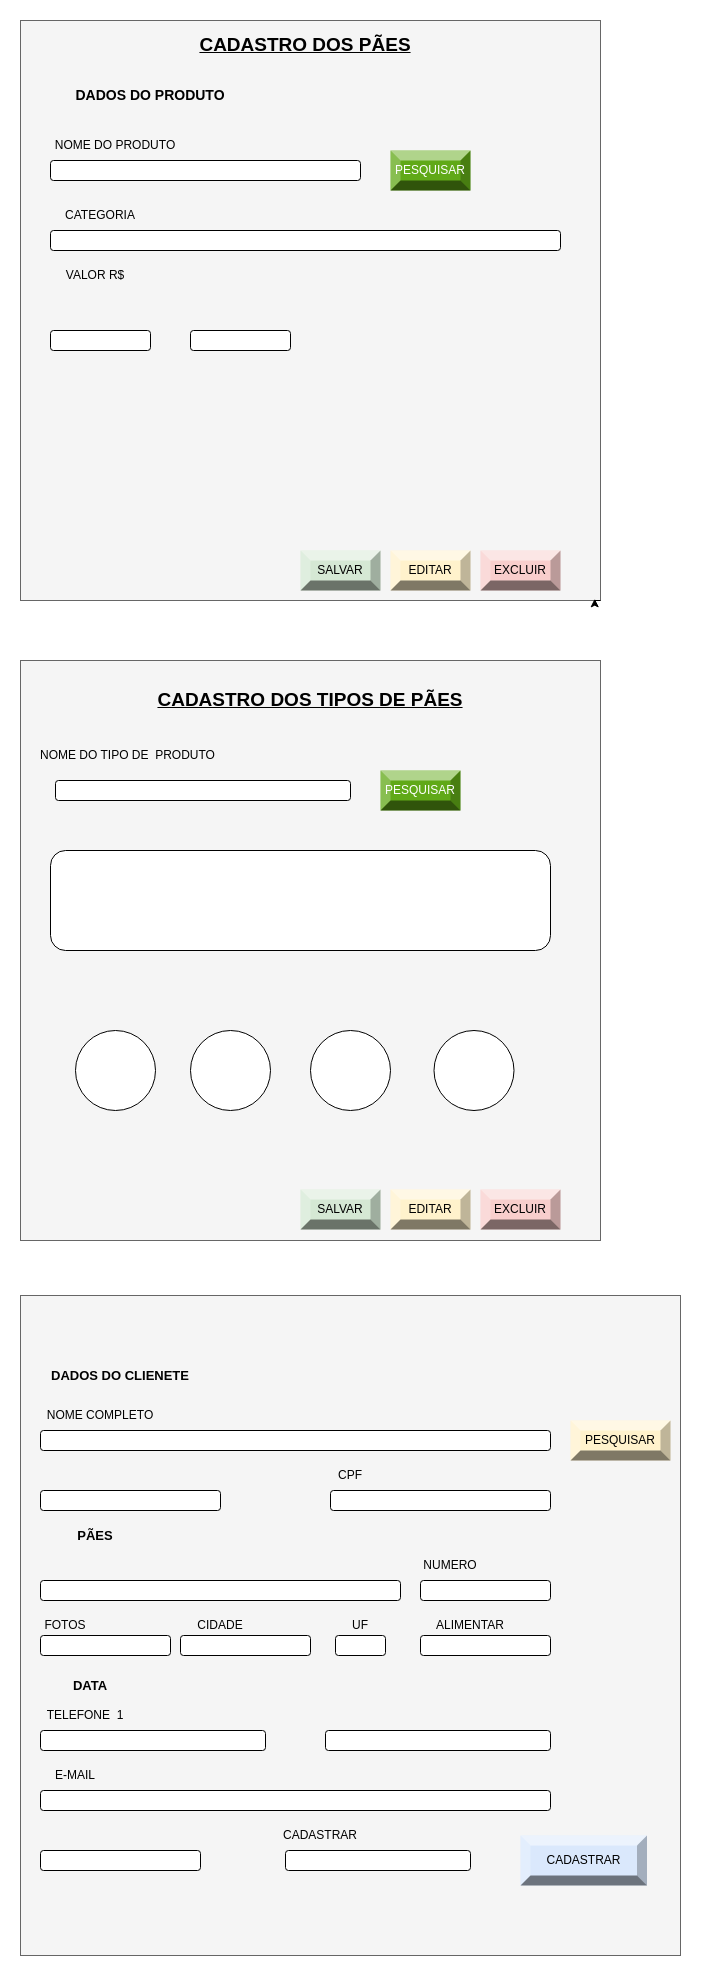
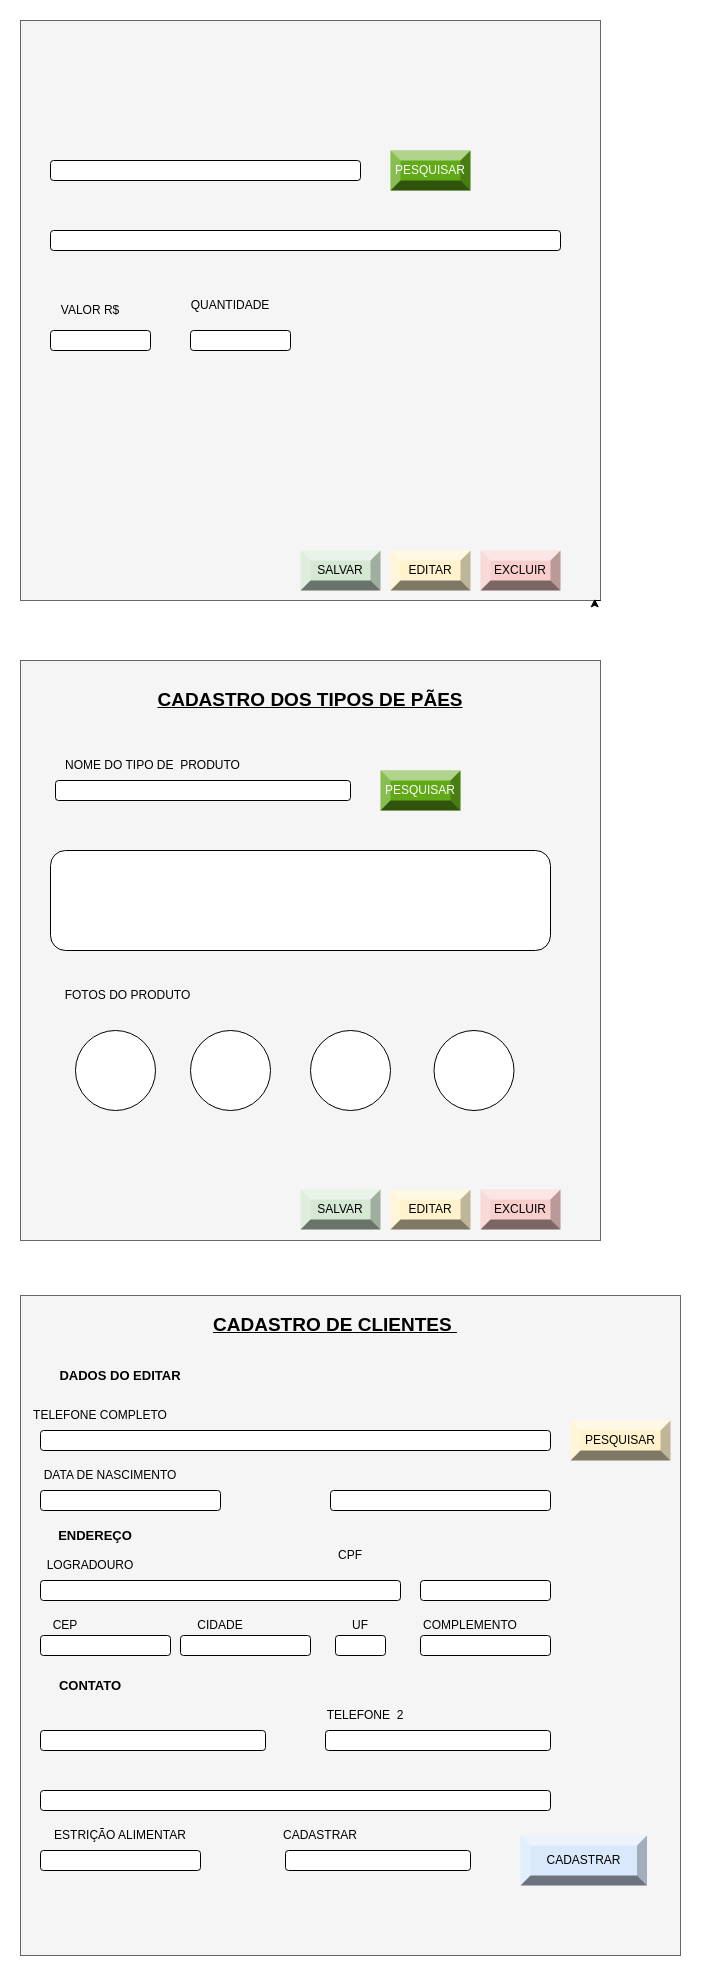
- <mxCell id="3" value="CADASTRO DOS PÃES" style="text;html=1;strokeColor=none;fillColor=none;align=center;verticalAlign=middle;whiteSpace=wrap;rounded=0;fontStyle=5;fontSize=19;" parent="1" vertex="1"><mxGeometry x="170" y="30" width="270" height="30" as="geometry" /></mxCell>
- <mxCell id="4" value="DADOS DO PRODUTO" style="text;html=1;strokeColor=none;fillColor=none;align=center;verticalAlign=middle;whiteSpace=wrap;rounded=0;fontStyle=1;fontSize=14;" parent="1" vertex="1"><mxGeometry x="70" y="80" width="160" height="30" as="geometry" /></mxCell>
- <mxCell id="5" value="NOME DO PRODUTO" style="text;html=1;strokeColor=none;fillColor=none;align=center;verticalAlign=middle;whiteSpace=wrap;rounded=0;" parent="1" vertex="1"><mxGeometry x="50" y="130" width="130" height="30" as="geometry" /></mxCell>
- <mxCell id="7" value="CATEGORIA" style="text;html=1;strokeColor=none;fillColor=none;align=center;verticalAlign=middle;whiteSpace=wrap;rounded=0;" parent="1" vertex="1"><mxGeometry x="50" y="200" width="100" height="30" as="geometry" /></mxCell>
- <mxCell id="10" value="VALOR R$" style="text;html=1;strokeColor=none;fillColor=none;align=center;verticalAlign=middle;whiteSpace=wrap;rounded=0;" parent="1" vertex="1"><mxGeometry x="60" y="260" width="70" height="30" as="geometry" /></mxCell>
+ <mxCell id="10" value="VALOR R$" style="text;html=1;strokeColor=none;fillColor=none;align=center;verticalAlign=middle;whiteSpace=wrap;rounded=0;" parent="1" vertex="1"><mxGeometry x="55" y="295" width="70" height="30" as="geometry" /></mxCell>
+ <mxCell id="12" value="QUANTIDADE" style="text;html=1;strokeColor=none;fillColor=none;align=center;verticalAlign=middle;whiteSpace=wrap;rounded=0;" parent="1" vertex="1"><mxGeometry x="200" y="290" width="60" height="30" as="geometry" /></mxCell>
- <mxCell id="20" value="NOME DO TIPO DE&amp;nbsp; PRODUTO" style="text;html=1;strokeColor=none;fillColor=none;align=center;verticalAlign=middle;whiteSpace=wrap;rounded=0;" parent="1" vertex="1"><mxGeometry x="30" y="740" width="195" height="30" as="geometry" /></mxCell>
+ <mxCell id="20" value="NOME DO TIPO DE&amp;nbsp; PRODUTO" style="text;html=1;strokeColor=none;fillColor=none;align=center;verticalAlign=middle;whiteSpace=wrap;rounded=0;" parent="1" vertex="1"><mxGeometry x="55" y="750" width="195" height="30" as="geometry" /></mxCell>
+ <mxCell id="23" value="FOTOS DO PRODUTO" style="text;html=1;strokeColor=none;fillColor=none;align=center;verticalAlign=middle;whiteSpace=wrap;rounded=0;" parent="1" vertex="1"><mxGeometry x="55" y="980" width="145" height="30" as="geometry" /></mxCell>
+ <mxCell id="33" value="CADASTRO DE CLIENTES&amp;nbsp;" style="text;html=1;strokeColor=none;fillColor=none;align=center;verticalAlign=middle;whiteSpace=wrap;rounded=0;fontStyle=5;fontSize=19;" vertex="1" parent="1"><mxGeometry x="200" y="1310" width="270" height="30" as="geometry" /></mxCell>
- <mxCell id="34" value="DADOS DO CLIENETE" style="text;html=1;strokeColor=none;fillColor=none;align=center;verticalAlign=middle;whiteSpace=wrap;rounded=0;fontSize=13;fontStyle=1" vertex="1" parent="1"><mxGeometry x="50" y="1360" width="140" height="30" as="geometry" /></mxCell>
+ <mxCell id="34" value="DADOS DO EDITAR" style="text;html=1;strokeColor=none;fillColor=none;align=center;verticalAlign=middle;whiteSpace=wrap;rounded=0;fontSize=13;fontStyle=1" vertex="1" parent="1"><mxGeometry x="50" y="1360" width="140" height="30" as="geometry" /></mxCell>
- <mxCell id="35" value="NOME COMPLETO" style="text;html=1;strokeColor=none;fillColor=none;align=center;verticalAlign=middle;whiteSpace=wrap;rounded=0;" vertex="1" parent="1"><mxGeometry x="30" y="1400" width="140" height="30" as="geometry" /></mxCell>
+ <mxCell id="35" value="TELEFONE COMPLETO" style="text;html=1;strokeColor=none;fillColor=none;align=center;verticalAlign=middle;whiteSpace=wrap;rounded=0;" vertex="1" parent="1"><mxGeometry x="30" y="1400" width="140" height="30" as="geometry" /></mxCell>
+ <mxCell id="37" value="DATA DE NASCIMENTO" style="text;html=1;strokeColor=none;fillColor=none;align=center;verticalAlign=middle;whiteSpace=wrap;rounded=0;" vertex="1" parent="1"><mxGeometry x="40" y="1460" width="140" height="30" as="geometry" /></mxCell>
- <mxCell id="39" value="CPF" style="text;html=1;strokeColor=none;fillColor=none;align=center;verticalAlign=middle;whiteSpace=wrap;rounded=0;" vertex="1" parent="1"><mxGeometry x="320" y="1460" width="60" height="30" as="geometry" /></mxCell>
+ <mxCell id="39" value="CPF" style="text;html=1;strokeColor=none;fillColor=none;align=center;verticalAlign=middle;whiteSpace=wrap;rounded=0;" vertex="1" parent="1"><mxGeometry x="320" y="1540" width="60" height="30" as="geometry" /></mxCell>
- <mxCell id="41" value="PÃES" style="text;html=1;strokeColor=none;fillColor=none;align=center;verticalAlign=middle;whiteSpace=wrap;rounded=0;fontSize=13;fontStyle=1" vertex="1" parent="1"><mxGeometry x="40" y="1520" width="110" height="30" as="geometry" /></mxCell>
+ <mxCell id="41" value="ENDEREÇO" style="text;html=1;strokeColor=none;fillColor=none;align=center;verticalAlign=middle;whiteSpace=wrap;rounded=0;fontSize=13;fontStyle=1" vertex="1" parent="1"><mxGeometry x="40" y="1520" width="110" height="30" as="geometry" /></mxCell>
+ <mxCell id="42" value="LOGRADOURO" style="text;html=1;strokeColor=none;fillColor=none;align=center;verticalAlign=middle;whiteSpace=wrap;rounded=0;" vertex="1" parent="1"><mxGeometry x="60" y="1550" width="60" height="30" as="geometry" /></mxCell>
- <mxCell id="44" value="NUMERO" style="text;html=1;strokeColor=none;fillColor=none;align=center;verticalAlign=middle;whiteSpace=wrap;rounded=0;" vertex="1" parent="1"><mxGeometry x="420" y="1550" width="60" height="30" as="geometry" /></mxCell>
- <mxCell id="46" value="FOTOS" style="text;html=1;strokeColor=none;fillColor=none;align=center;verticalAlign=middle;whiteSpace=wrap;rounded=0;" vertex="1" parent="1"><mxGeometry x="35" y="1610" width="60" height="30" as="geometry" /></mxCell>
+ <mxCell id="46" value="CEP" style="text;html=1;strokeColor=none;fillColor=none;align=center;verticalAlign=middle;whiteSpace=wrap;rounded=0;" vertex="1" parent="1"><mxGeometry x="35" y="1610" width="60" height="30" as="geometry" /></mxCell>
- <mxCell id="52" value="ALIMENTAR" style="text;html=1;strokeColor=none;fillColor=none;align=center;verticalAlign=middle;whiteSpace=wrap;rounded=0;" vertex="1" parent="1"><mxGeometry x="440" y="1610" width="60" height="30" as="geometry" /></mxCell>
+ <mxCell id="52" value="COMPLEMENTO" style="text;html=1;strokeColor=none;fillColor=none;align=center;verticalAlign=middle;whiteSpace=wrap;rounded=0;" vertex="1" parent="1"><mxGeometry x="440" y="1610" width="60" height="30" as="geometry" /></mxCell>
- <mxCell id="54" value="DATA" style="text;html=1;strokeColor=none;fillColor=none;align=center;verticalAlign=middle;whiteSpace=wrap;rounded=0;fontSize=13;fontStyle=1" vertex="1" parent="1"><mxGeometry x="35" y="1670" width="110" height="30" as="geometry" /></mxCell>
+ <mxCell id="54" value="CONTATO" style="text;html=1;strokeColor=none;fillColor=none;align=center;verticalAlign=middle;whiteSpace=wrap;rounded=0;fontSize=13;fontStyle=1" vertex="1" parent="1"><mxGeometry x="35" y="1670" width="110" height="30" as="geometry" /></mxCell>
- <mxCell id="55" value="TELEFONE&amp;nbsp; 1" style="text;html=1;strokeColor=none;fillColor=none;align=center;verticalAlign=middle;whiteSpace=wrap;rounded=0;" vertex="1" parent="1"><mxGeometry x="45" y="1700" width="80" height="30" as="geometry" /></mxCell>
+ <mxCell id="59" value="TELEFONE&amp;nbsp; 2" style="text;html=1;strokeColor=none;fillColor=none;align=center;verticalAlign=middle;whiteSpace=wrap;rounded=0;" vertex="1" parent="1"><mxGeometry x="325" y="1700" width="80" height="30" as="geometry" /></mxCell>
- <mxCell id="57" value="E-MAIL" style="text;html=1;strokeColor=none;fillColor=none;align=center;verticalAlign=middle;whiteSpace=wrap;rounded=0;" vertex="1" parent="1"><mxGeometry x="45" y="1760" width="60" height="30" as="geometry" /></mxCell>
+ <mxCell id="61" value="ESTRIÇÃO ALIMENTAR" style="text;html=1;strokeColor=none;fillColor=none;align=center;verticalAlign=middle;whiteSpace=wrap;rounded=0;" vertex="1" parent="1"><mxGeometry x="45" y="1820" width="150" height="30" as="geometry" /></mxCell>
